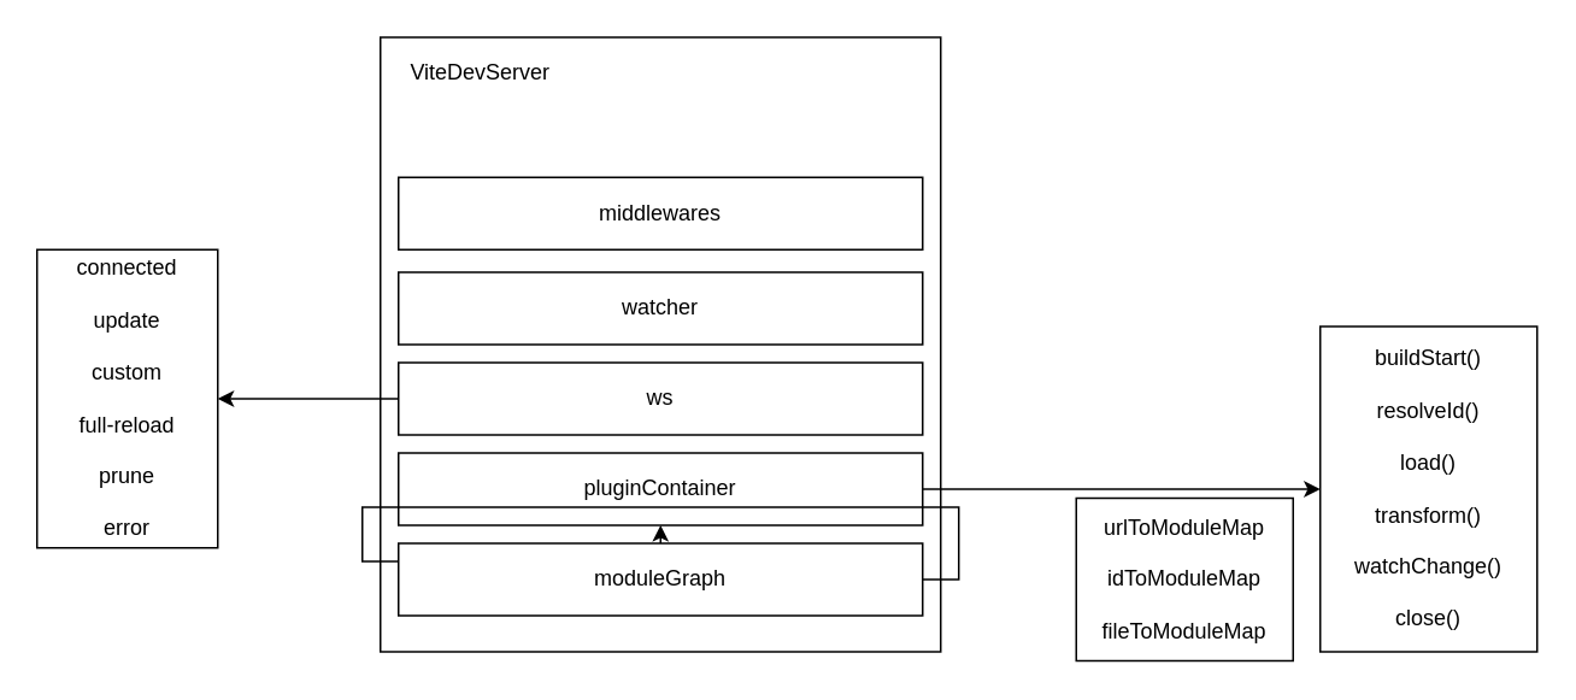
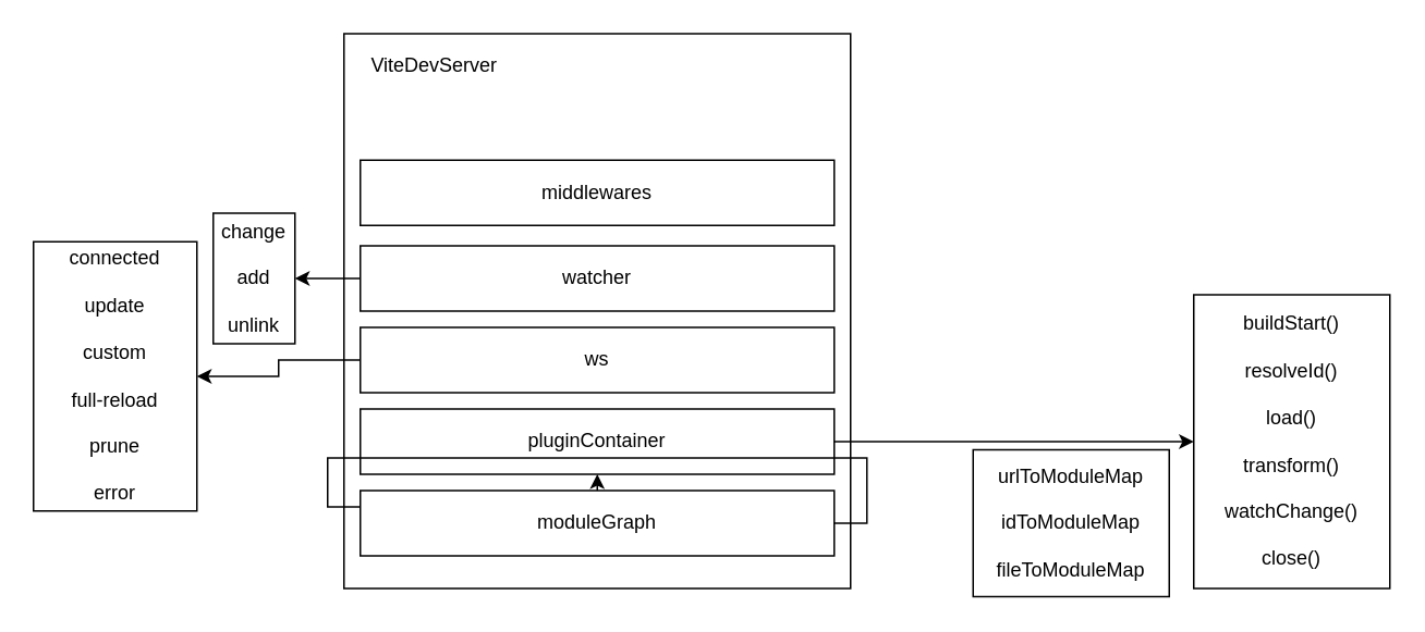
+ <mxCell id="14" value="change&lt;br&gt;&lt;br&gt;add&lt;br&gt;&lt;br&gt;unlink" style="whiteSpace=wrap;html=1;align=center;" vertex="1" parent="1"><mxGeometry x="130" y="130" width="50" height="80" as="geometry" /></mxCell>
+ <mxCell id="3" style="edgeStyle=orthogonalEdgeStyle;rounded=0;orthogonalLoop=1;jettySize=auto;html=1;exitX=0;exitY=0.5;exitDx=0;exitDy=0;entryX=1;entryY=0.5;entryDx=0;entryDy=0;" edge="1" parent="1" source="4" target="14"><mxGeometry relative="1" as="geometry" /></mxCell>
- <mxCell id="15" value="connected&lt;br&gt;&lt;br&gt;update&lt;br&gt;&lt;br&gt;custom&lt;br&gt;&lt;br&gt;full-reload&lt;br&gt;&lt;br&gt;prune&lt;br&gt;&lt;br&gt;error" style="rounded=0;whiteSpace=wrap;html=1;" vertex="1" parent="1"><mxGeometry x="20" y="137.5" width="100" height="165" as="geometry" /></mxCell>
+ <mxCell id="15" value="connected&lt;br&gt;&lt;br&gt;update&lt;br&gt;&lt;br&gt;custom&lt;br&gt;&lt;br&gt;full-reload&lt;br&gt;&lt;br&gt;prune&lt;br&gt;&lt;br&gt;error" style="rounded=0;whiteSpace=wrap;html=1;" vertex="1" parent="1"><mxGeometry x="20" y="147.5" width="100" height="165" as="geometry" /></mxCell>
